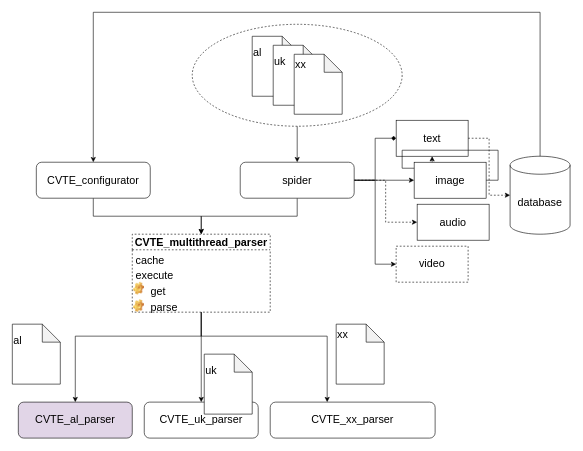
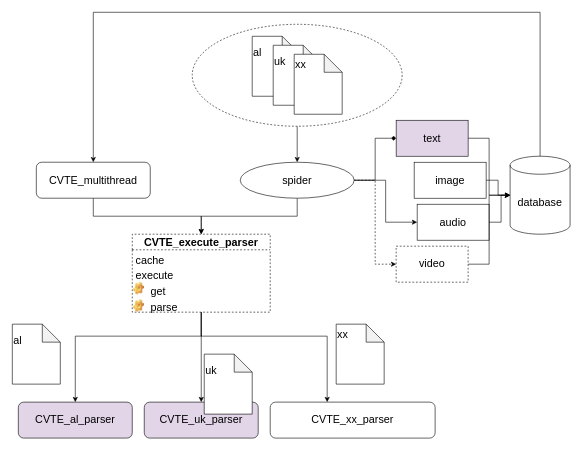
- <mxCell id="14" value="text" style="rounded=0;whiteSpace=wrap;html=1;fontSize=18;" parent="1" vertex="1"><mxGeometry x="660" y="200" width="120" height="60" as="geometry" /></mxCell>
+ <mxCell id="14" value="text" style="rounded=0;whiteSpace=wrap;html=1;fontSize=18;fillColor=#e1d5e7;" parent="1" vertex="1"><mxGeometry x="660" y="200" width="120" height="60" as="geometry" /></mxCell>
- <mxCell id="13" style="edgeStyle=orthogonalEdgeStyle;rounded=0;orthogonalLoop=1;jettySize=auto;html=1;exitX=1;exitY=0.5;exitDx=0;exitDy=0;fontSize=18;dashed=1;" parent="1" source="14" target="30" edge="1"><mxGeometry relative="1" as="geometry" /></mxCell>
+ <mxCell id="13" style="edgeStyle=orthogonalEdgeStyle;rounded=0;orthogonalLoop=1;jettySize=auto;html=1;exitX=1;exitY=0.5;exitDx=0;exitDy=0;fontSize=18;" parent="1" source="14" target="30" edge="1"><mxGeometry relative="1" as="geometry" /></mxCell>
- <mxCell id="15" style="edgeStyle=orthogonalEdgeStyle;rounded=0;orthogonalLoop=1;jettySize=auto;html=1;exitX=1;exitY=0.5;exitDx=0;exitDy=0;fontSize=18;" parent="1" source="16" target="14" edge="1"><mxGeometry relative="1" as="geometry" /></mxCell>
+ <mxCell id="15" style="edgeStyle=orthogonalEdgeStyle;rounded=0;orthogonalLoop=1;jettySize=auto;html=1;exitX=1;exitY=0.5;exitDx=0;exitDy=0;entryX=0;entryY=0.5;entryDx=0;entryDy=0;entryPerimeter=0;fontSize=18;" parent="1" source="16" target="30" edge="1"><mxGeometry relative="1" as="geometry" /></mxCell>
- <mxCell id="4" value="CVTE_configurator" style="rounded=1;whiteSpace=wrap;html=1;fontSize=18;" parent="1" vertex="1"><mxGeometry x="60" y="270" width="190" height="60" as="geometry" /></mxCell>
+ <mxCell id="4" value="CVTE_multithread" style="rounded=1;whiteSpace=wrap;html=1;fontSize=18;" parent="1" vertex="1"><mxGeometry x="60" y="270" width="190" height="60" as="geometry" /></mxCell>
- <mxCell id="10" value="spider" style="rounded=1;whiteSpace=wrap;html=1;fontSize=18;" parent="1" vertex="1"><mxGeometry x="400" y="270" width="190" height="60" as="geometry" /></mxCell>
+ <mxCell id="10" value="spider" style="ellipse;whiteSpace=wrap;html=1;fontSize=18;" parent="1" vertex="1"><mxGeometry x="400" y="270" width="190" height="60" as="geometry" /></mxCell>
- <mxCell id="6" style="edgeStyle=orthogonalEdgeStyle;rounded=0;orthogonalLoop=1;jettySize=auto;html=1;exitX=1;exitY=0.5;exitDx=0;exitDy=0;entryX=0;entryY=0.5;entryDx=0;entryDy=0;fontSize=18;" parent="1" source="10" target="16" edge="1"><mxGeometry relative="1" as="geometry" /></mxCell>
+ <mxCell id="17" style="edgeStyle=orthogonalEdgeStyle;rounded=0;orthogonalLoop=1;jettySize=auto;html=1;exitX=1;exitY=0.5;exitDx=0;exitDy=0;entryX=0;entryY=0.5;entryDx=0;entryDy=0;entryPerimeter=0;fontSize=18;" parent="1" source="18" target="30" edge="1"><mxGeometry relative="1" as="geometry" /></mxCell>
- <mxCell id="7" style="edgeStyle=orthogonalEdgeStyle;rounded=0;orthogonalLoop=1;jettySize=auto;html=1;exitX=1;exitY=0.5;exitDx=0;exitDy=0;entryX=0;entryY=0.5;entryDx=0;entryDy=0;fontSize=18;dashed=1;" parent="1" source="10" target="18" edge="1"><mxGeometry relative="1" as="geometry" /></mxCell>
+ <mxCell id="7" style="edgeStyle=orthogonalEdgeStyle;rounded=0;orthogonalLoop=1;jettySize=auto;html=1;exitX=1;exitY=0.5;exitDx=0;exitDy=0;entryX=0;entryY=0.5;entryDx=0;entryDy=0;fontSize=18;" parent="1" source="10" target="18" edge="1"><mxGeometry relative="1" as="geometry" /></mxCell>
- <mxCell id="8" style="edgeStyle=orthogonalEdgeStyle;rounded=0;orthogonalLoop=1;jettySize=auto;html=1;exitX=1;exitY=0.5;exitDx=0;exitDy=0;entryX=0;entryY=0.5;entryDx=0;entryDy=0;fontSize=18;" parent="1" source="10" target="20" edge="1"><mxGeometry relative="1" as="geometry" /></mxCell>
+ <mxCell id="8" style="edgeStyle=orthogonalEdgeStyle;rounded=0;orthogonalLoop=1;jettySize=auto;html=1;exitX=1;exitY=0.5;exitDx=0;exitDy=0;entryX=0;entryY=0.5;entryDx=0;entryDy=0;fontSize=18;dashed=1;" parent="1" source="10" target="20" edge="1"><mxGeometry relative="1" as="geometry" /></mxCell>
- <mxCell id="34" value="CVTE_multithread_parser" style="swimlane;fontStyle=1;childLayout=stackLayout;horizontal=1;startSize=26;horizontalStack=0;resizeParent=1;resizeParentMax=0;resizeLast=0;collapsible=1;marginBottom=0;dashed=1;fillColor=none;fontSize=18;" parent="1" vertex="1"><mxGeometry x="220" y="390" width="230" height="130" as="geometry" /></mxCell>
+ <mxCell id="34" value="CVTE_execute_parser" style="swimlane;fontStyle=1;childLayout=stackLayout;horizontal=1;startSize=26;horizontalStack=0;resizeParent=1;resizeParentMax=0;resizeLast=0;collapsible=1;marginBottom=0;dashed=1;fillColor=none;fontSize=18;" parent="1" vertex="1"><mxGeometry x="220" y="390" width="230" height="130" as="geometry" /></mxCell>
+ <mxCell id="19" style="edgeStyle=orthogonalEdgeStyle;rounded=0;orthogonalLoop=1;jettySize=auto;html=1;exitX=1;exitY=0.5;exitDx=0;exitDy=0;entryX=0;entryY=0.5;entryDx=0;entryDy=0;entryPerimeter=0;fontSize=18;" parent="1" source="20" target="30" edge="1"><mxGeometry relative="1" as="geometry" /></mxCell>
- <mxCell id="21" value="CVTE_uk_parser" style="rounded=1;whiteSpace=wrap;html=1;fontSize=18;" parent="1" vertex="1"><mxGeometry x="240" y="670" width="190" height="60" as="geometry" /></mxCell>
+ <mxCell id="21" value="CVTE_uk_parser" style="rounded=1;whiteSpace=wrap;html=1;fontSize=18;fillColor=#e1d5e7;" parent="1" vertex="1"><mxGeometry x="240" y="670" width="190" height="60" as="geometry" /></mxCell>
